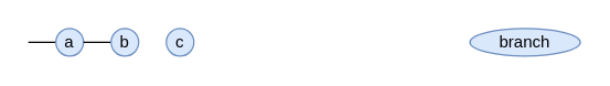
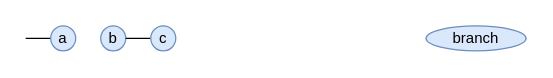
- <mxCell id="5" value="" style="endArrow=none;html=1;rounded=1;exitX=1;exitY=0.5;exitDx=0;exitDy=0;entryX=0;entryY=0.5;entryDx=0;entryDy=0;" edge="1" parent="1" source="4" target="6"><mxGeometry width="50" height="50" relative="1" as="geometry"><mxPoint x="60" y="30" as="sourcePoint" /><mxPoint x="80" y="30" as="targetPoint" /></mxGeometry></mxCell>
+ <mxCell id="7" value="" style="endArrow=none;html=1;rounded=1;exitX=1;exitY=0.5;exitDx=0;exitDy=0;entryX=0;entryY=0.5;entryDx=0;entryDy=0;" edge="1" parent="1" source="6" target="8"><mxGeometry width="50" height="50" relative="1" as="geometry"><mxPoint x="100" y="30" as="sourcePoint" /><mxPoint x="120" y="30" as="targetPoint" /></mxGeometry></mxCell>
